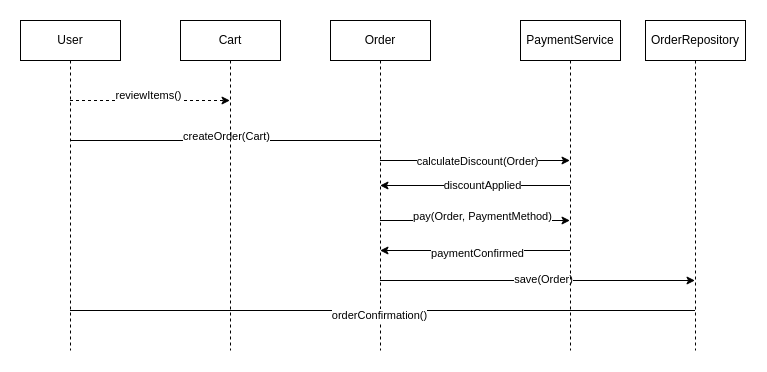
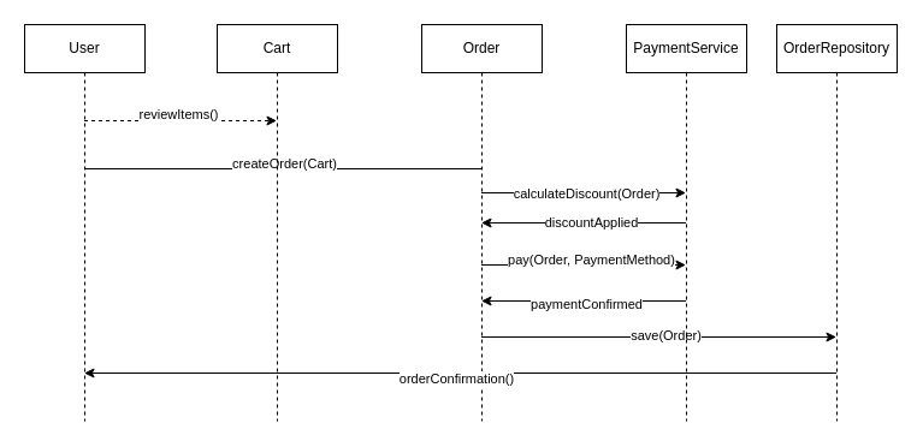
- <mxCell id="14" value="Order" style="shape=umlLifeline;perimeter=lifelinePerimeter;whiteSpace=wrap;html=1;container=1;dropTarget=0;collapsible=0;recursiveResize=0;outlineConnect=0;portConstraint=eastwest;newEdgeStyle={&quot;curved&quot;:0,&quot;rounded&quot;:0};" vertex="1" parent="1"><mxGeometry x="330" y="20" width="100" height="330" as="geometry" /></mxCell>
+ <mxCell id="14" value="Order" style="shape=umlLifeline;perimeter=lifelinePerimeter;whiteSpace=wrap;html=1;container=1;dropTarget=0;collapsible=0;recursiveResize=0;outlineConnect=0;portConstraint=eastwest;newEdgeStyle={&quot;curved&quot;:0,&quot;rounded&quot;:0};" vertex="1" parent="1"><mxGeometry x="350" y="20" width="100" height="330" as="geometry" /></mxCell>
- <mxCell id="20" style="edgeStyle=orthogonalEdgeStyle;rounded=0;orthogonalLoop=1;jettySize=auto;html=1;curved=0;endArrow=none;" edge="1" parent="1" source="22" target="6"><mxGeometry relative="1" as="geometry"><Array as="points"><mxPoint x="400" y="310" /><mxPoint x="400" y="310" /></Array></mxGeometry></mxCell>
+ <mxCell id="20" style="edgeStyle=orthogonalEdgeStyle;rounded=0;orthogonalLoop=1;jettySize=auto;html=1;curved=0;" edge="1" parent="1" source="22" target="6"><mxGeometry relative="1" as="geometry"><Array as="points"><mxPoint x="400" y="310" /><mxPoint x="400" y="310" /></Array></mxGeometry></mxCell>
